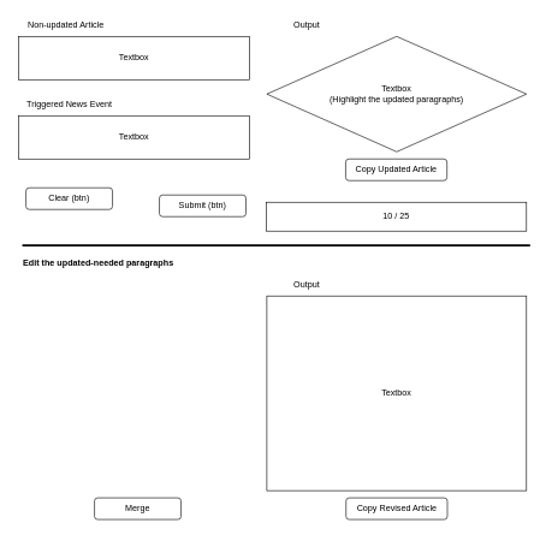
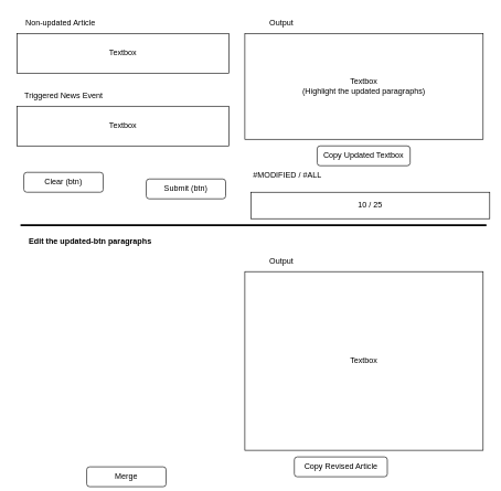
- <mxCell id="8" value="Textbox&lt;br&gt;(Highlight the updated paragraphs)" style="rhombus;whiteSpace=wrap;html=1;" parent="1" vertex="1"><mxGeometry x="369" y="50" width="360" height="160" as="geometry" /></mxCell>
+ <mxCell id="8" value="Textbox&lt;br&gt;(Highlight the updated paragraphs)" style="rounded=0;whiteSpace=wrap;html=1;" parent="1" vertex="1"><mxGeometry x="369" y="50" width="360" height="160" as="geometry" /></mxCell>
- <mxCell id="17" value="Copy Updated Article" style="rounded=1;whiteSpace=wrap;html=1;" parent="1" vertex="1"><mxGeometry x="478.25" y="220" width="140.5" height="30" as="geometry" /></mxCell>
+ <mxCell id="17" value="Copy Updated Textbox" style="rounded=1;whiteSpace=wrap;html=1;" parent="1" vertex="1"><mxGeometry x="478.25" y="220" width="140.5" height="30" as="geometry" /></mxCell>
+ <mxCell id="10" value="#MODIFIED / #ALL" style="text;html=1;align=center;verticalAlign=middle;resizable=0;points=[];autosize=1;strokeColor=none;fillColor=none;" parent="1" vertex="1"><mxGeometry x="368" y="250" width="130" height="30" as="geometry" /></mxCell>
- <mxCell id="11" value="10 / 25" style="rounded=0;whiteSpace=wrap;html=1;" parent="1" vertex="1"><mxGeometry x="368" y="280" width="361" height="40" as="geometry" /></mxCell>
+ <mxCell id="11" value="10 / 25" style="rounded=0;whiteSpace=wrap;html=1;" parent="1" vertex="1"><mxGeometry x="378" y="290" width="361" height="40" as="geometry" /></mxCell>
- <mxCell id="13" value="Edit the updated-needed paragraphs" style="text;html=1;align=center;verticalAlign=middle;resizable=0;points=[];autosize=1;strokeColor=none;fillColor=none;fontStyle=1" parent="1" vertex="1"><mxGeometry x="20" y="350" width="230" height="30" as="geometry" /></mxCell>
+ <mxCell id="13" value="Edit the updated-btn paragraphs" style="text;html=1;align=center;verticalAlign=middle;resizable=0;points=[];autosize=1;strokeColor=none;fillColor=none;fontStyle=1" parent="1" vertex="1"><mxGeometry x="20" y="350" width="230" height="30" as="geometry" /></mxCell>
- <mxCell id="14" value="Merge" style="rounded=1;whiteSpace=wrap;html=1;" parent="1" vertex="1"><mxGeometry x="130" y="690" width="120" height="30" as="geometry" /></mxCell>
+ <mxCell id="14" value="Merge" style="rounded=1;whiteSpace=wrap;html=1;" parent="1" vertex="1"><mxGeometry x="130" y="705" width="120" height="30" as="geometry" /></mxCell>
- <mxCell id="18" value="Copy Revised Article" style="rounded=1;whiteSpace=wrap;html=1;" parent="1" vertex="1"><mxGeometry x="478.75" y="690" width="140.5" height="30" as="geometry" /></mxCell>
+ <mxCell id="18" value="Copy Revised Article" style="rounded=1;whiteSpace=wrap;html=1;" parent="1" vertex="1"><mxGeometry x="443.75" y="690" width="140.5" height="30" as="geometry" /></mxCell>
